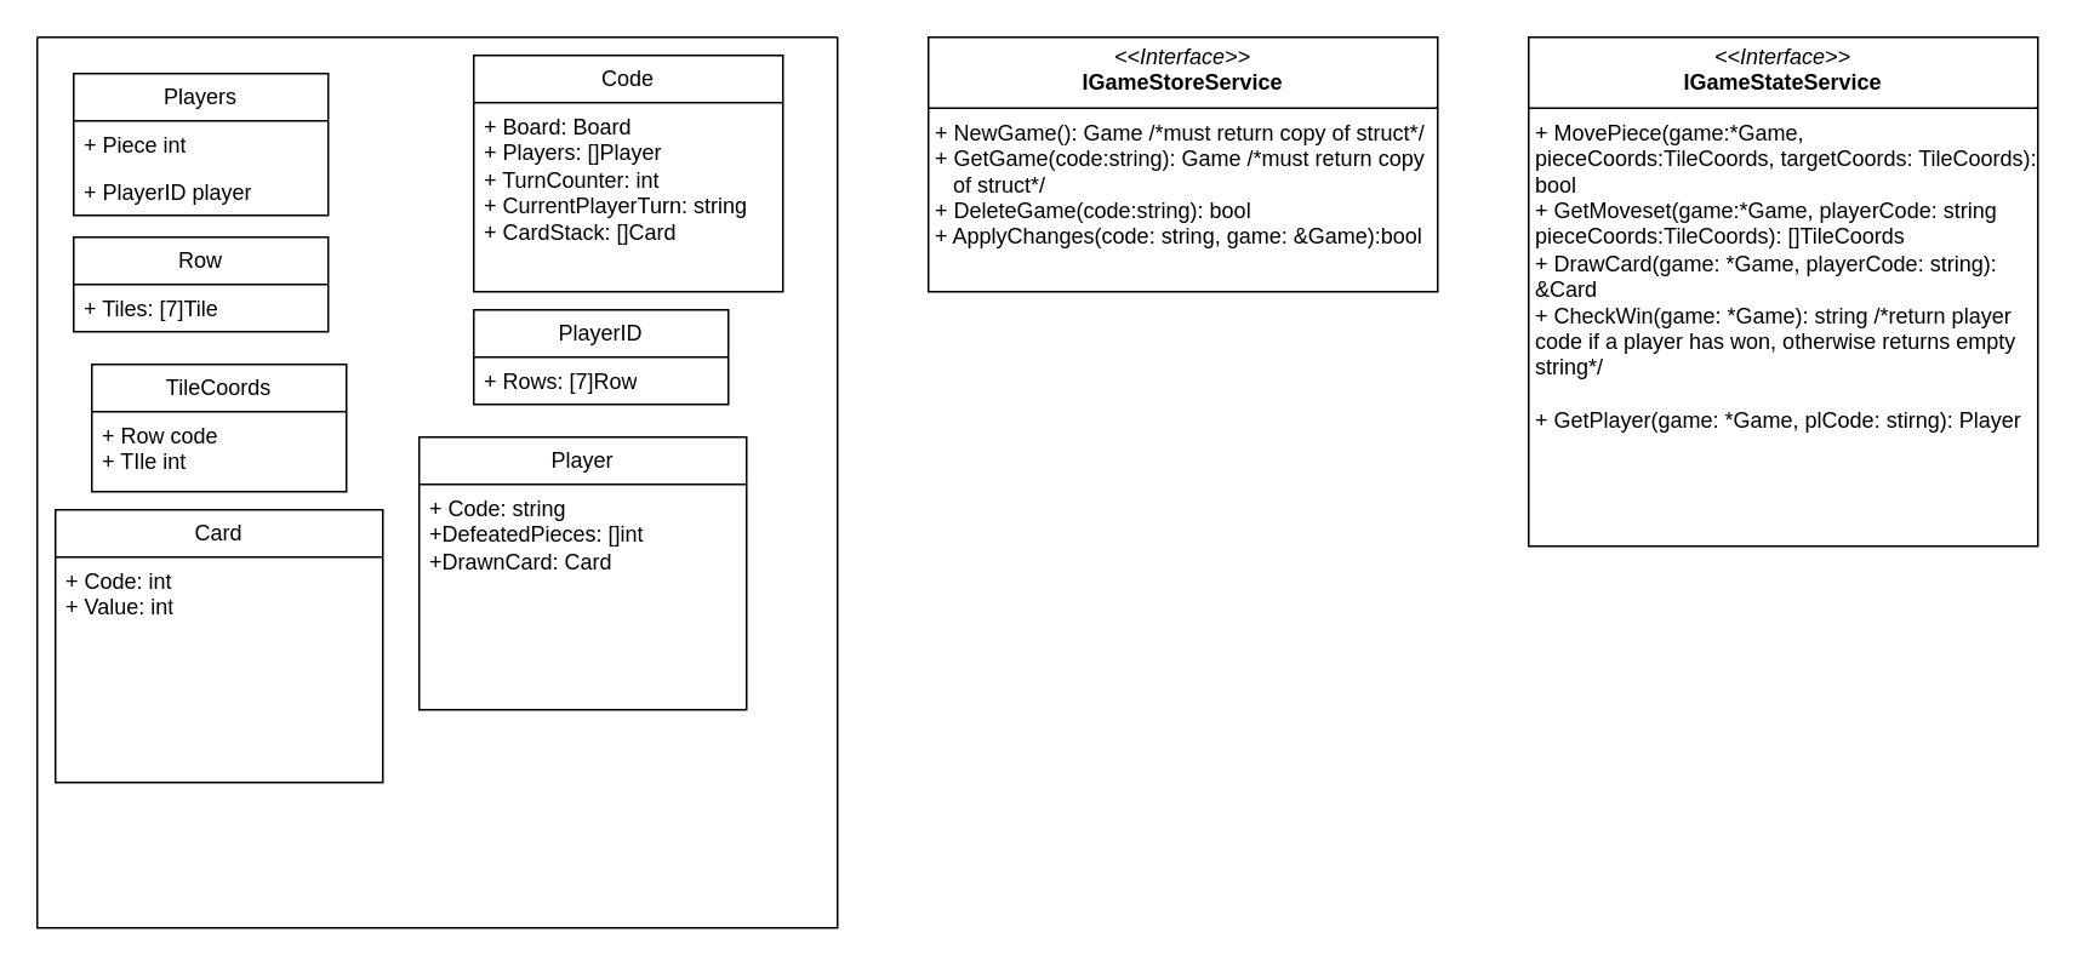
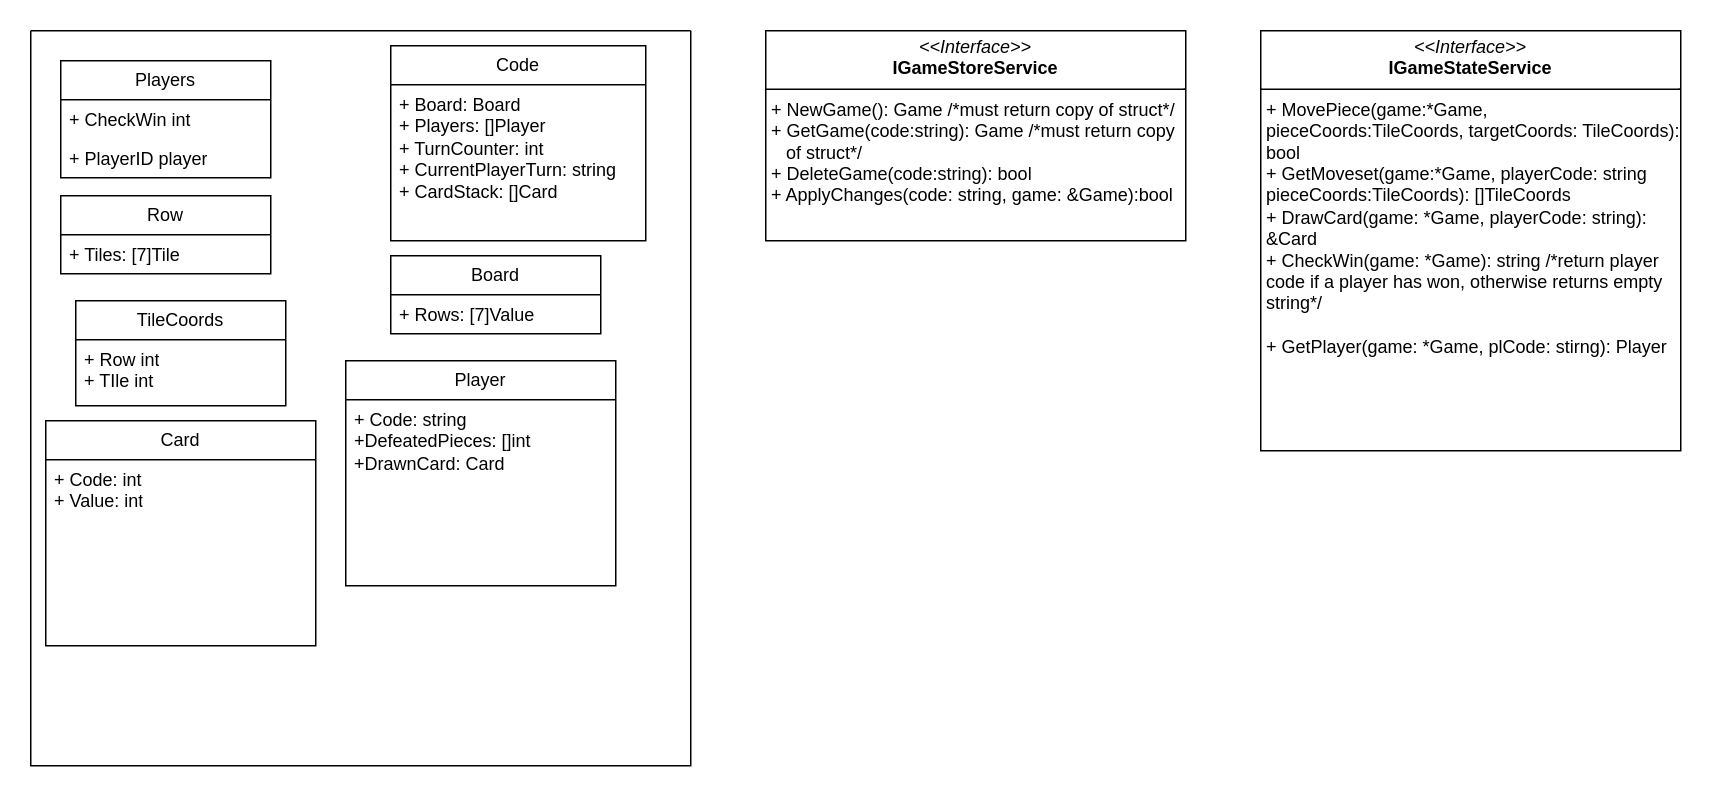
- <mxCell id="15" value="+ Piece int" style="text;strokeColor=none;fillColor=none;align=left;verticalAlign=top;spacingLeft=4;spacingRight=4;overflow=hidden;rotatable=0;points=[[0,0.5],[1,0.5]];portConstraint=eastwest;whiteSpace=wrap;html=1;" parent="14" vertex="1"><mxGeometry y="26" width="140" height="26" as="geometry" /></mxCell>
+ <mxCell id="15" value="+ CheckWin int" style="text;strokeColor=none;fillColor=none;align=left;verticalAlign=top;spacingLeft=4;spacingRight=4;overflow=hidden;rotatable=0;points=[[0,0.5],[1,0.5]];portConstraint=eastwest;whiteSpace=wrap;html=1;" parent="14" vertex="1"><mxGeometry y="26" width="140" height="26" as="geometry" /></mxCell>
- <mxCell id="12" value="PlayerID" style="swimlane;fontStyle=0;childLayout=stackLayout;horizontal=1;startSize=26;fillColor=none;horizontalStack=0;resizeParent=1;resizeParentMax=0;resizeLast=0;collapsible=1;marginBottom=0;whiteSpace=wrap;html=1;" parent="3" vertex="1"><mxGeometry x="240" y="150" width="140" height="52" as="geometry" /></mxCell>
+ <mxCell id="12" value="Board" style="swimlane;fontStyle=0;childLayout=stackLayout;horizontal=1;startSize=26;fillColor=none;horizontalStack=0;resizeParent=1;resizeParentMax=0;resizeLast=0;collapsible=1;marginBottom=0;whiteSpace=wrap;html=1;" parent="3" vertex="1"><mxGeometry x="240" y="150" width="140" height="52" as="geometry" /></mxCell>
- <mxCell id="13" value="+ Rows: [7]Row" style="text;strokeColor=none;fillColor=none;align=left;verticalAlign=top;spacingLeft=4;spacingRight=4;overflow=hidden;rotatable=0;points=[[0,0.5],[1,0.5]];portConstraint=eastwest;whiteSpace=wrap;html=1;" parent="12" vertex="1"><mxGeometry y="26" width="140" height="26" as="geometry" /></mxCell>
+ <mxCell id="13" value="+ Rows: [7]Value" style="text;strokeColor=none;fillColor=none;align=left;verticalAlign=top;spacingLeft=4;spacingRight=4;overflow=hidden;rotatable=0;points=[[0,0.5],[1,0.5]];portConstraint=eastwest;whiteSpace=wrap;html=1;" parent="12" vertex="1"><mxGeometry y="26" width="140" height="26" as="geometry" /></mxCell>
- <mxCell id="5" value="+ Row code&lt;div&gt;+ TIle int&lt;/div&gt;" style="text;strokeColor=none;fillColor=none;align=left;verticalAlign=top;spacingLeft=4;spacingRight=4;overflow=hidden;rotatable=0;points=[[0,0.5],[1,0.5]];portConstraint=eastwest;whiteSpace=wrap;html=1;" parent="4" vertex="1"><mxGeometry y="26" width="140" height="44" as="geometry" /></mxCell>
+ <mxCell id="5" value="+ Row int&lt;div&gt;+ TIle int&lt;/div&gt;" style="text;strokeColor=none;fillColor=none;align=left;verticalAlign=top;spacingLeft=4;spacingRight=4;overflow=hidden;rotatable=0;points=[[0,0.5],[1,0.5]];portConstraint=eastwest;whiteSpace=wrap;html=1;" parent="4" vertex="1"><mxGeometry y="26" width="140" height="44" as="geometry" /></mxCell>
